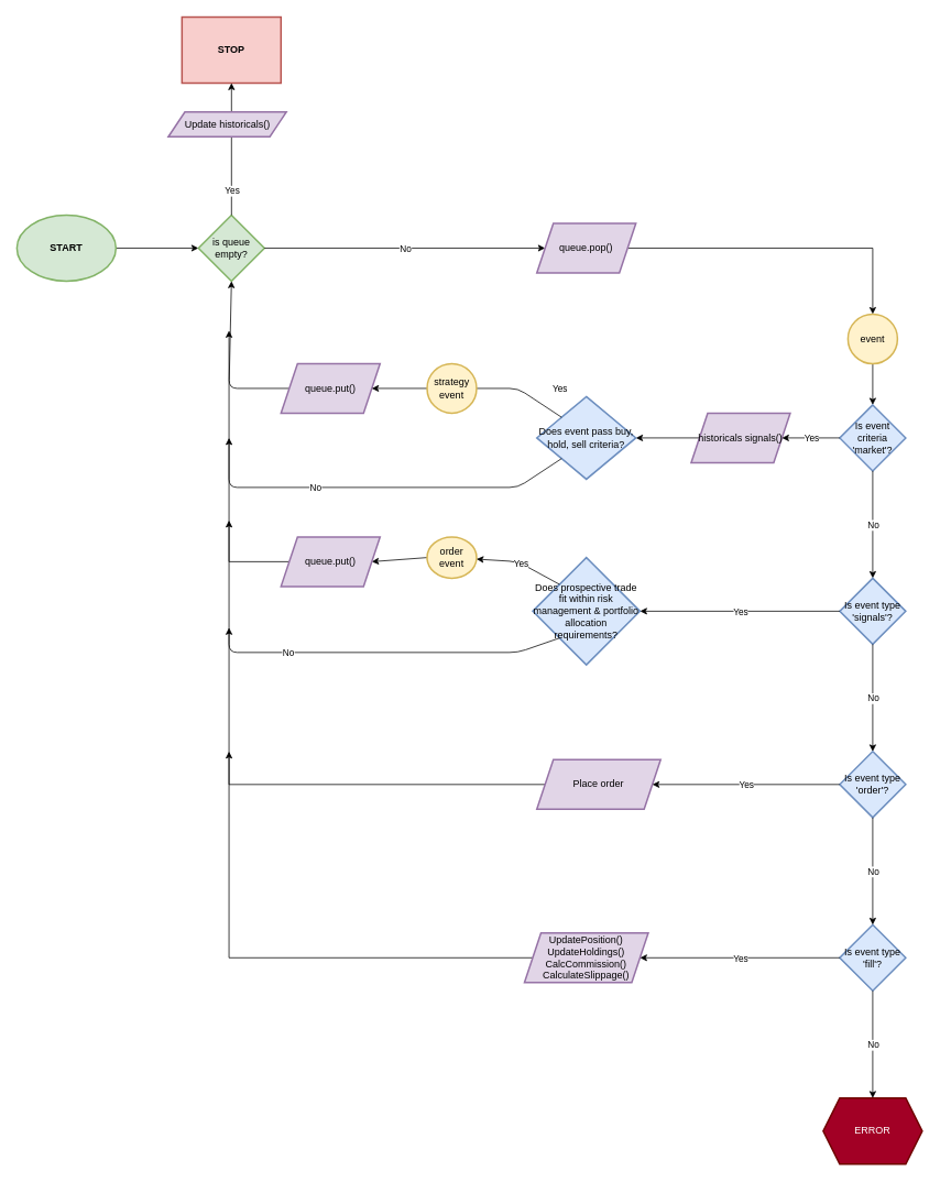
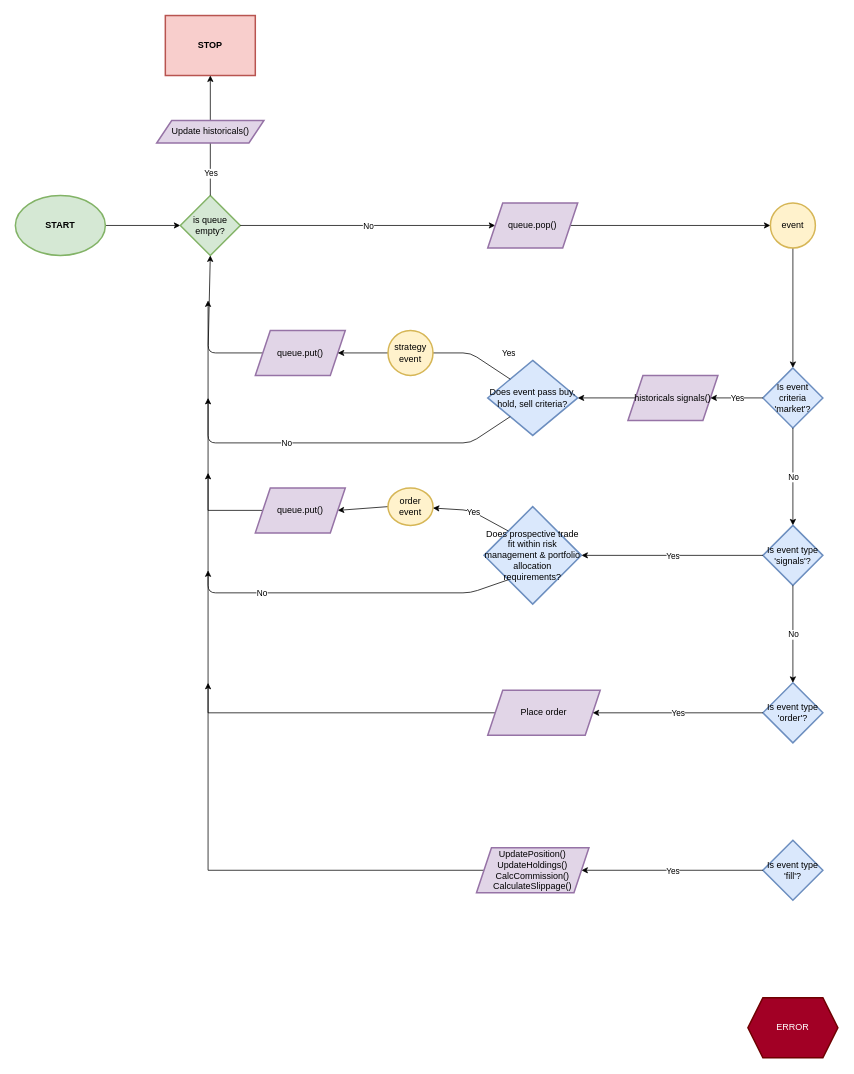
- <mxCell id="58" value="&lt;span style=&quot;text-align: left&quot;&gt;Update historicals()&lt;/span&gt;" style="shape=parallelogram;perimeter=parallelogramPerimeter;whiteSpace=wrap;html=1;fixedSize=1;strokeWidth=2;fillColor=#e1d5e7;strokeColor=#9673a6;" vertex="1" parent="1"><mxGeometry x="203.5" y="135" width="143" height="30" as="geometry" /></mxCell>
+ <mxCell id="58" value="&lt;span style=&quot;text-align: left&quot;&gt;Update historicals()&lt;/span&gt;" style="shape=parallelogram;perimeter=parallelogramPerimeter;whiteSpace=wrap;html=1;fixedSize=1;strokeWidth=2;fillColor=#e1d5e7;strokeColor=#9673a6;" vertex="1" parent="1"><mxGeometry x="208.5" y="160" width="143" height="30" as="geometry" /></mxCell>
- <mxCell id="13" value="event" style="ellipse;whiteSpace=wrap;html=1;strokeColor=#d6b656;strokeWidth=2;fillColor=#fff2cc;" parent="1" vertex="1"><mxGeometry x="1027" y="380" width="60" height="60" as="geometry" /></mxCell>
+ <mxCell id="13" value="event" style="ellipse;whiteSpace=wrap;html=1;strokeColor=#d6b656;strokeWidth=2;fillColor=#fff2cc;" parent="1" vertex="1"><mxGeometry x="1027" y="270" width="60" height="60" as="geometry" /></mxCell>
- <mxCell id="34" value="" style="endArrow=classic;html=1;exitX=0.5;exitY=1;exitDx=0;exitDy=0;entryX=0.5;entryY=0;entryDx=0;entryDy=0;" parent="1" source="30" target="31" edge="1"><mxGeometry relative="1" as="geometry"><mxPoint x="1117" y="1050" as="sourcePoint" /><mxPoint x="1117" y="1110" as="targetPoint" /></mxGeometry></mxCell>
- <mxCell id="35" value="No" style="edgeLabel;resizable=0;html=1;align=center;verticalAlign=middle;" parent="34" connectable="0" vertex="1"><mxGeometry relative="1" as="geometry" /></mxCell>
- <mxCell id="36" value="" style="endArrow=classic;html=1;entryX=0.5;entryY=0;entryDx=0;entryDy=0;exitX=0.5;exitY=1;exitDx=0;exitDy=0;" parent="1" source="31" target="38" edge="1"><mxGeometry relative="1" as="geometry"><mxPoint x="1067" y="1220" as="sourcePoint" /><mxPoint x="1056.58" y="1260" as="targetPoint" /></mxGeometry></mxCell>
- <mxCell id="37" value="No" style="edgeLabel;resizable=0;html=1;align=center;verticalAlign=middle;" parent="36" connectable="0" vertex="1"><mxGeometry relative="1" as="geometry" /></mxCell>
